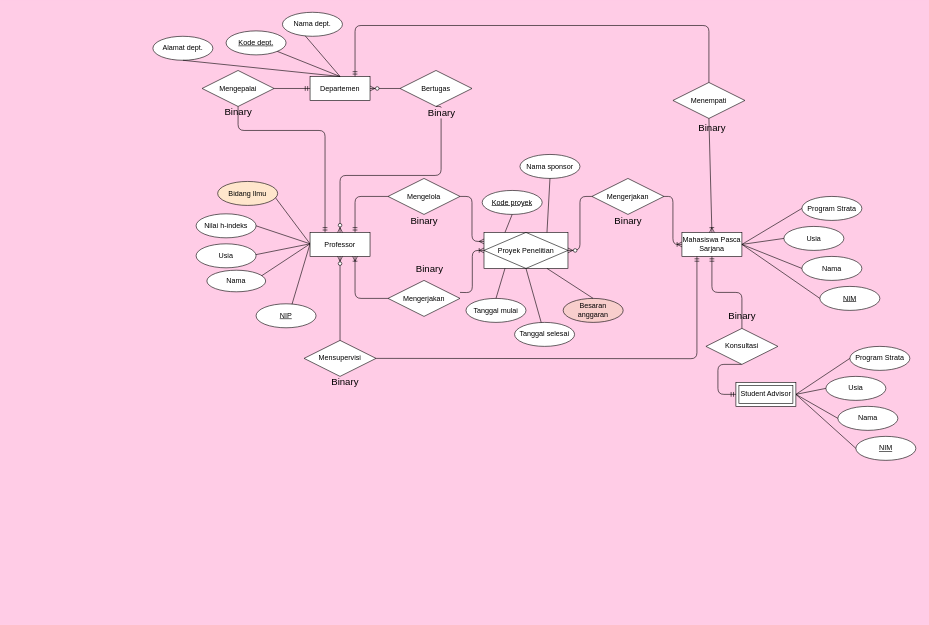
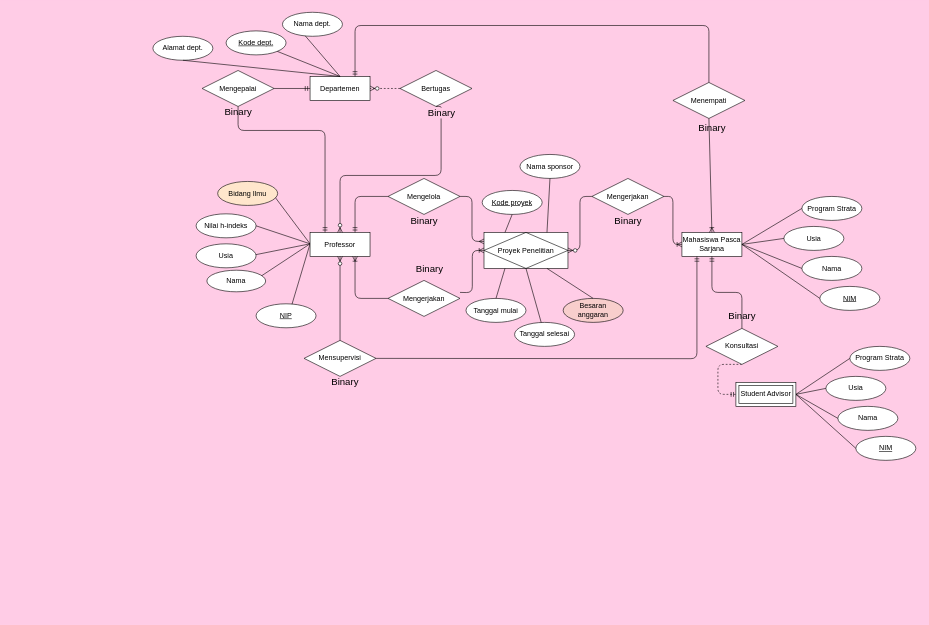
- <mxCell id="57" value="" style="fontSize=12;html=1;endArrow=ERzeroToMany;endFill=1;exitX=0;exitY=0.5;exitDx=0;exitDy=0;entryX=1;entryY=0.5;entryDx=0;entryDy=0;" parent="4" source="50" target="15" edge="1"><mxGeometry width="100" height="100" relative="1" as="geometry"><mxPoint x="329" y="122.5" as="sourcePoint" /><mxPoint x="362" y="131.5" as="targetPoint" /></mxGeometry></mxCell>
+ <mxCell id="57" value="" style="fontSize=12;html=1;endArrow=ERzeroToMany;endFill=1;exitX=0;exitY=0.5;exitDx=0;exitDy=0;entryX=1;entryY=0.5;entryDx=0;entryDy=0;dashed=1;" parent="4" source="50" target="15" edge="1"><mxGeometry width="100" height="100" relative="1" as="geometry"><mxPoint x="329" y="122.5" as="sourcePoint" /><mxPoint x="362" y="131.5" as="targetPoint" /></mxGeometry></mxCell>
- <mxCell id="53" value="" style="fontSize=12;html=1;endArrow=ERmandOne;edgeStyle=orthogonalEdgeStyle;entryX=0;entryY=0.5;entryDx=0;entryDy=0;entryPerimeter=0;exitX=0.5;exitY=1;exitDx=0;exitDy=0;" parent="4" source="54" target="24" edge="1"><mxGeometry width="100" height="100" relative="1" as="geometry"><mxPoint x="932" y="507" as="sourcePoint" /><mxPoint x="962" y="637" as="targetPoint" /><Array as="points"><mxPoint x="982" y="587" /><mxPoint x="942" y="587" /><mxPoint x="942" y="637" /></Array></mxGeometry></mxCell>
+ <mxCell id="53" value="" style="fontSize=12;html=1;endArrow=ERmandOne;edgeStyle=orthogonalEdgeStyle;entryX=0;entryY=0.5;entryDx=0;entryDy=0;entryPerimeter=0;exitX=0.5;exitY=1;exitDx=0;exitDy=0;dashed=1;" parent="4" source="54" target="24" edge="1"><mxGeometry width="100" height="100" relative="1" as="geometry"><mxPoint x="932" y="507" as="sourcePoint" /><mxPoint x="962" y="637" as="targetPoint" /><Array as="points"><mxPoint x="982" y="587" /><mxPoint x="942" y="587" /><mxPoint x="942" y="637" /></Array></mxGeometry></mxCell>
